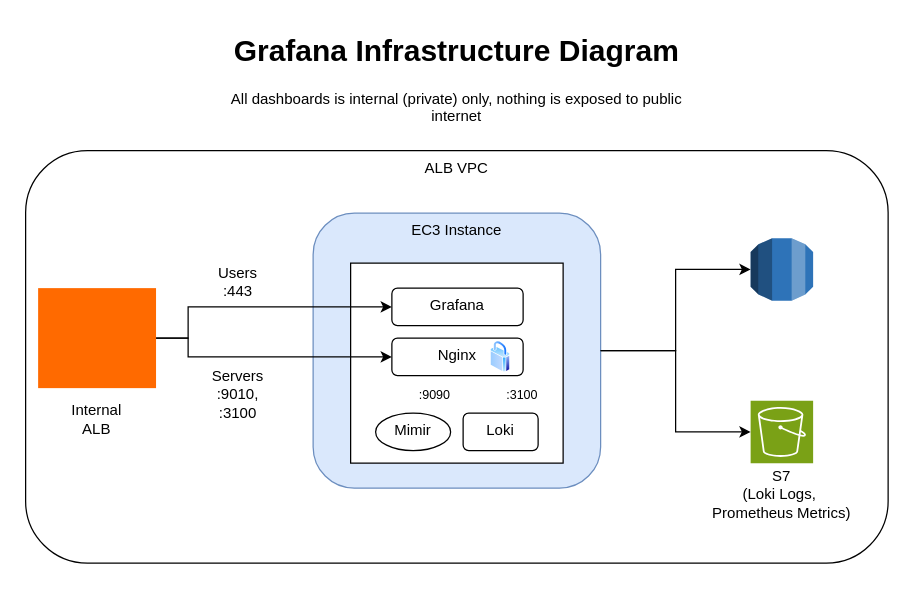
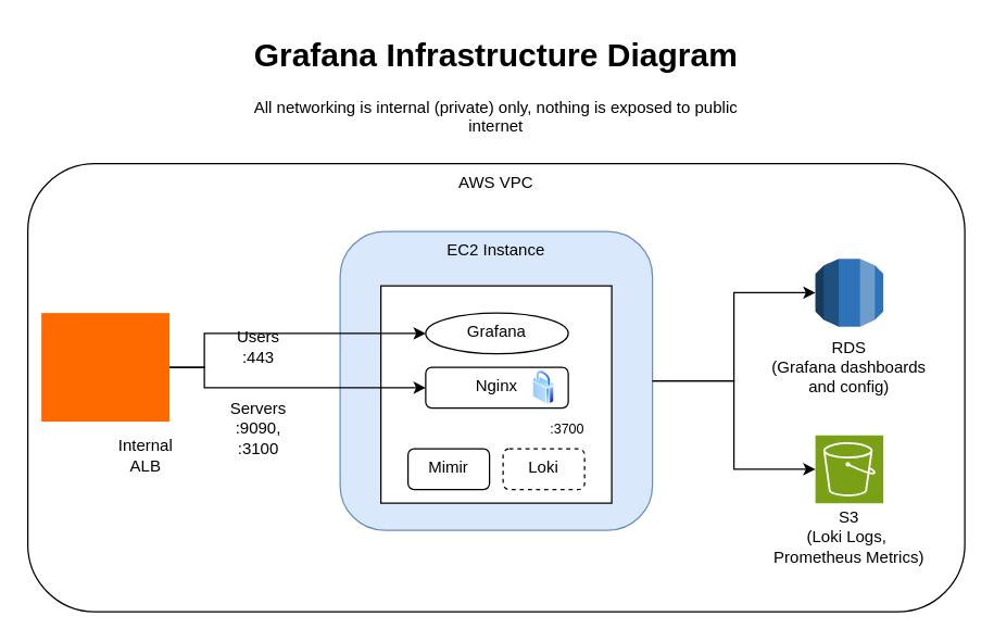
- <mxCell id="2" value="&lt;h1 style=&quot;margin-top: 0px;&quot;&gt;Grafana Infrastructure Diagram&lt;/h1&gt;&lt;p&gt;All dashboards is internal (private) only, nothing is exposed to public internet&lt;/p&gt;" style="text;html=1;whiteSpace=wrap;overflow=hidden;rounded=0;align=center;" parent="1" vertex="1"><mxGeometry x="175" y="20" width="380" height="120" as="geometry" /></mxCell>
+ <mxCell id="2" value="&lt;h1 style=&quot;margin-top: 0px;&quot;&gt;Grafana Infrastructure Diagram&lt;/h1&gt;&lt;p&gt;All networking is internal (private) only, nothing is exposed to public internet&lt;/p&gt;" style="text;html=1;whiteSpace=wrap;overflow=hidden;rounded=0;align=center;" parent="1" vertex="1"><mxGeometry x="175" y="20" width="380" height="120" as="geometry" /></mxCell>
- <mxCell id="3" value="ALB VPC" style="rounded=1;whiteSpace=wrap;html=1;verticalAlign=top;" parent="1" vertex="1"><mxGeometry x="20" y="120" width="690" height="330" as="geometry" /></mxCell>
+ <mxCell id="3" value="AWS VPC" style="rounded=1;whiteSpace=wrap;html=1;verticalAlign=top;" parent="1" vertex="1"><mxGeometry x="20" y="120" width="690" height="330" as="geometry" /></mxCell>
- <mxCell id="4" value="EC3 Instance" style="rounded=1;whiteSpace=wrap;html=1;verticalAlign=top;labelBackgroundColor=none;fillColor=#dae8fc;strokeColor=#6c8ebf;" parent="1" vertex="1"><mxGeometry x="250" y="170" width="230" height="220" as="geometry" /></mxCell>
+ <mxCell id="4" value="EC2 Instance" style="rounded=1;whiteSpace=wrap;html=1;verticalAlign=top;labelBackgroundColor=none;fillColor=#dae8fc;strokeColor=#6c8ebf;" parent="1" vertex="1"><mxGeometry x="250" y="170" width="230" height="220" as="geometry" /></mxCell>
- <mxCell id="26" value="&lt;div&gt;Users&lt;/div&gt;&lt;div&gt;:443&lt;/div&gt;" style="text;html=1;align=center;verticalAlign=middle;whiteSpace=wrap;rounded=0;fontFamily=Helvetica;fontSize=12;fontColor=default;" parent="1" vertex="1"><mxGeometry x="160" y="210" width="60" height="30" as="geometry" /></mxCell>
+ <mxCell id="26" value="&lt;div&gt;Users&lt;/div&gt;&lt;div&gt;:443&lt;/div&gt;" style="text;html=1;align=center;verticalAlign=middle;whiteSpace=wrap;rounded=0;fontFamily=Helvetica;fontSize=12;fontColor=default;" parent="1" vertex="1"><mxGeometry x="160" y="240" width="60" height="30" as="geometry" /></mxCell>
- <mxCell id="8" value="Grafana" style="rounded=1;whiteSpace=wrap;html=1;pointerEvents=0;align=center;verticalAlign=top;fontFamily=Helvetica;fontSize=12;fontColor=default;fillColor=none;gradientColor=none;" parent="5" vertex="1"><mxGeometry x="33" y="30" width="105" height="30" as="geometry" /></mxCell>
+ <mxCell id="8" value="Grafana" style="ellipse;whiteSpace=wrap;html=1;pointerEvents=0;align=center;verticalAlign=top;fontFamily=Helvetica;fontSize=12;fontColor=default;fillColor=none;gradientColor=none;" parent="5" vertex="1"><mxGeometry x="33" y="30" width="105" height="30" as="geometry" /></mxCell>
+ <mxCell id="17" value="&lt;div&gt;RDS&lt;/div&gt;&lt;div&gt;(Grafana dashboards and config)&lt;/div&gt;" style="text;html=1;align=center;verticalAlign=middle;whiteSpace=wrap;rounded=0;fontFamily=Helvetica;fontSize=12;fontColor=default;" parent="15" vertex="1"><mxGeometry y="65" width="130" height="30" as="geometry" /></mxCell>
- <mxCell id="27" value="&lt;div&gt;Servers&lt;/div&gt;&lt;div&gt;:9010, :3100&lt;/div&gt;" style="text;html=1;align=center;verticalAlign=middle;whiteSpace=wrap;rounded=0;fontFamily=Helvetica;fontSize=12;fontColor=default;" parent="1" vertex="1"><mxGeometry x="160" y="300" width="60" height="30" as="geometry" /></mxCell>
+ <mxCell id="27" value="&lt;div&gt;Servers&lt;/div&gt;&lt;div&gt;:9090, :3100&lt;/div&gt;" style="text;html=1;align=center;verticalAlign=middle;whiteSpace=wrap;rounded=0;fontFamily=Helvetica;fontSize=12;fontColor=default;" parent="1" vertex="1"><mxGeometry x="160" y="300" width="60" height="30" as="geometry" /></mxCell>
- <mxCell id="14" value="&lt;div&gt;:9090&lt;/div&gt;" style="text;html=1;align=center;verticalAlign=middle;whiteSpace=wrap;rounded=0;fontFamily=Helvetica;fontSize=10;fontColor=default;" parent="5" vertex="1"><mxGeometry x="45" y="100" width="45" height="30" as="geometry" /></mxCell>
- <mxCell id="13" value="&lt;div&gt;:3100&lt;/div&gt;" style="text;html=1;align=center;verticalAlign=middle;whiteSpace=wrap;rounded=0;fontFamily=Helvetica;fontSize=10;fontColor=default;" parent="5" vertex="1"><mxGeometry x="110" y="100" width="55" height="30" as="geometry" /></mxCell>
+ <mxCell id="13" value="&lt;div&gt;:3700&lt;/div&gt;" style="text;html=1;align=center;verticalAlign=middle;whiteSpace=wrap;rounded=0;fontFamily=Helvetica;fontSize=10;fontColor=default;" parent="5" vertex="1"><mxGeometry x="110" y="100" width="55" height="30" as="geometry" /></mxCell>
- <mxCell id="28" value="Internal ALB" style="text;html=1;align=center;verticalAlign=middle;whiteSpace=wrap;rounded=0;fontFamily=Helvetica;fontSize=12;fontColor=default;" parent="1" vertex="1"><mxGeometry x="47.16" y="320" width="60" height="30" as="geometry" /></mxCell>
+ <mxCell id="28" value="Internal ALB" style="text;html=1;align=center;verticalAlign=middle;whiteSpace=wrap;rounded=0;fontFamily=Helvetica;fontSize=12;fontColor=default;" parent="1" vertex="1"><mxGeometry x="77.16" y="320" width="60" height="30" as="geometry" /></mxCell>
- <mxCell id="12" value="&lt;div&gt;Mimir&lt;/div&gt;" style="ellipse;whiteSpace=wrap;html=1;pointerEvents=0;align=center;verticalAlign=top;fontFamily=Helvetica;fontSize=12;fontColor=default;fillColor=none;gradientColor=none;" parent="5" vertex="1"><mxGeometry x="20" y="130" width="60" height="30" as="geometry" /></mxCell>
+ <mxCell id="12" value="&lt;div&gt;Mimir&lt;/div&gt;" style="rounded=1;whiteSpace=wrap;html=1;pointerEvents=0;align=center;verticalAlign=top;fontFamily=Helvetica;fontSize=12;fontColor=default;fillColor=none;gradientColor=none;" parent="5" vertex="1"><mxGeometry x="20" y="130" width="60" height="30" as="geometry" /></mxCell>
- <mxCell id="11" value="&lt;div&gt;Loki&lt;/div&gt;" style="rounded=1;whiteSpace=wrap;html=1;pointerEvents=0;align=center;verticalAlign=top;fontFamily=Helvetica;fontSize=12;fontColor=default;fillColor=none;gradientColor=none;" parent="5" vertex="1"><mxGeometry x="90" y="130" width="60" height="30" as="geometry" /></mxCell>
+ <mxCell id="11" value="&lt;div&gt;Loki&lt;/div&gt;" style="rounded=1;whiteSpace=wrap;html=1;pointerEvents=0;align=center;verticalAlign=top;fontFamily=Helvetica;fontSize=12;fontColor=default;fillColor=none;gradientColor=none;dashed=1;" parent="5" vertex="1"><mxGeometry x="90" y="130" width="60" height="30" as="geometry" /></mxCell>
- <mxCell id="20" value="&lt;div&gt;S7&lt;/div&gt;&lt;div&gt;(Loki Logs,&amp;nbsp;&lt;/div&gt;&lt;div&gt;Prometheus Metrics)&lt;/div&gt;" style="text;html=1;align=center;verticalAlign=middle;whiteSpace=wrap;rounded=0;fontFamily=Helvetica;fontSize=12;fontColor=default;" parent="18" vertex="1"><mxGeometry y="60" width="130" height="30" as="geometry" /></mxCell>
+ <mxCell id="20" value="&lt;div&gt;S3&lt;/div&gt;&lt;div&gt;(Loki Logs,&amp;nbsp;&lt;/div&gt;&lt;div&gt;Prometheus Metrics)&lt;/div&gt;" style="text;html=1;align=center;verticalAlign=middle;whiteSpace=wrap;rounded=0;fontFamily=Helvetica;fontSize=12;fontColor=default;" parent="18" vertex="1"><mxGeometry y="60" width="130" height="30" as="geometry" /></mxCell>
